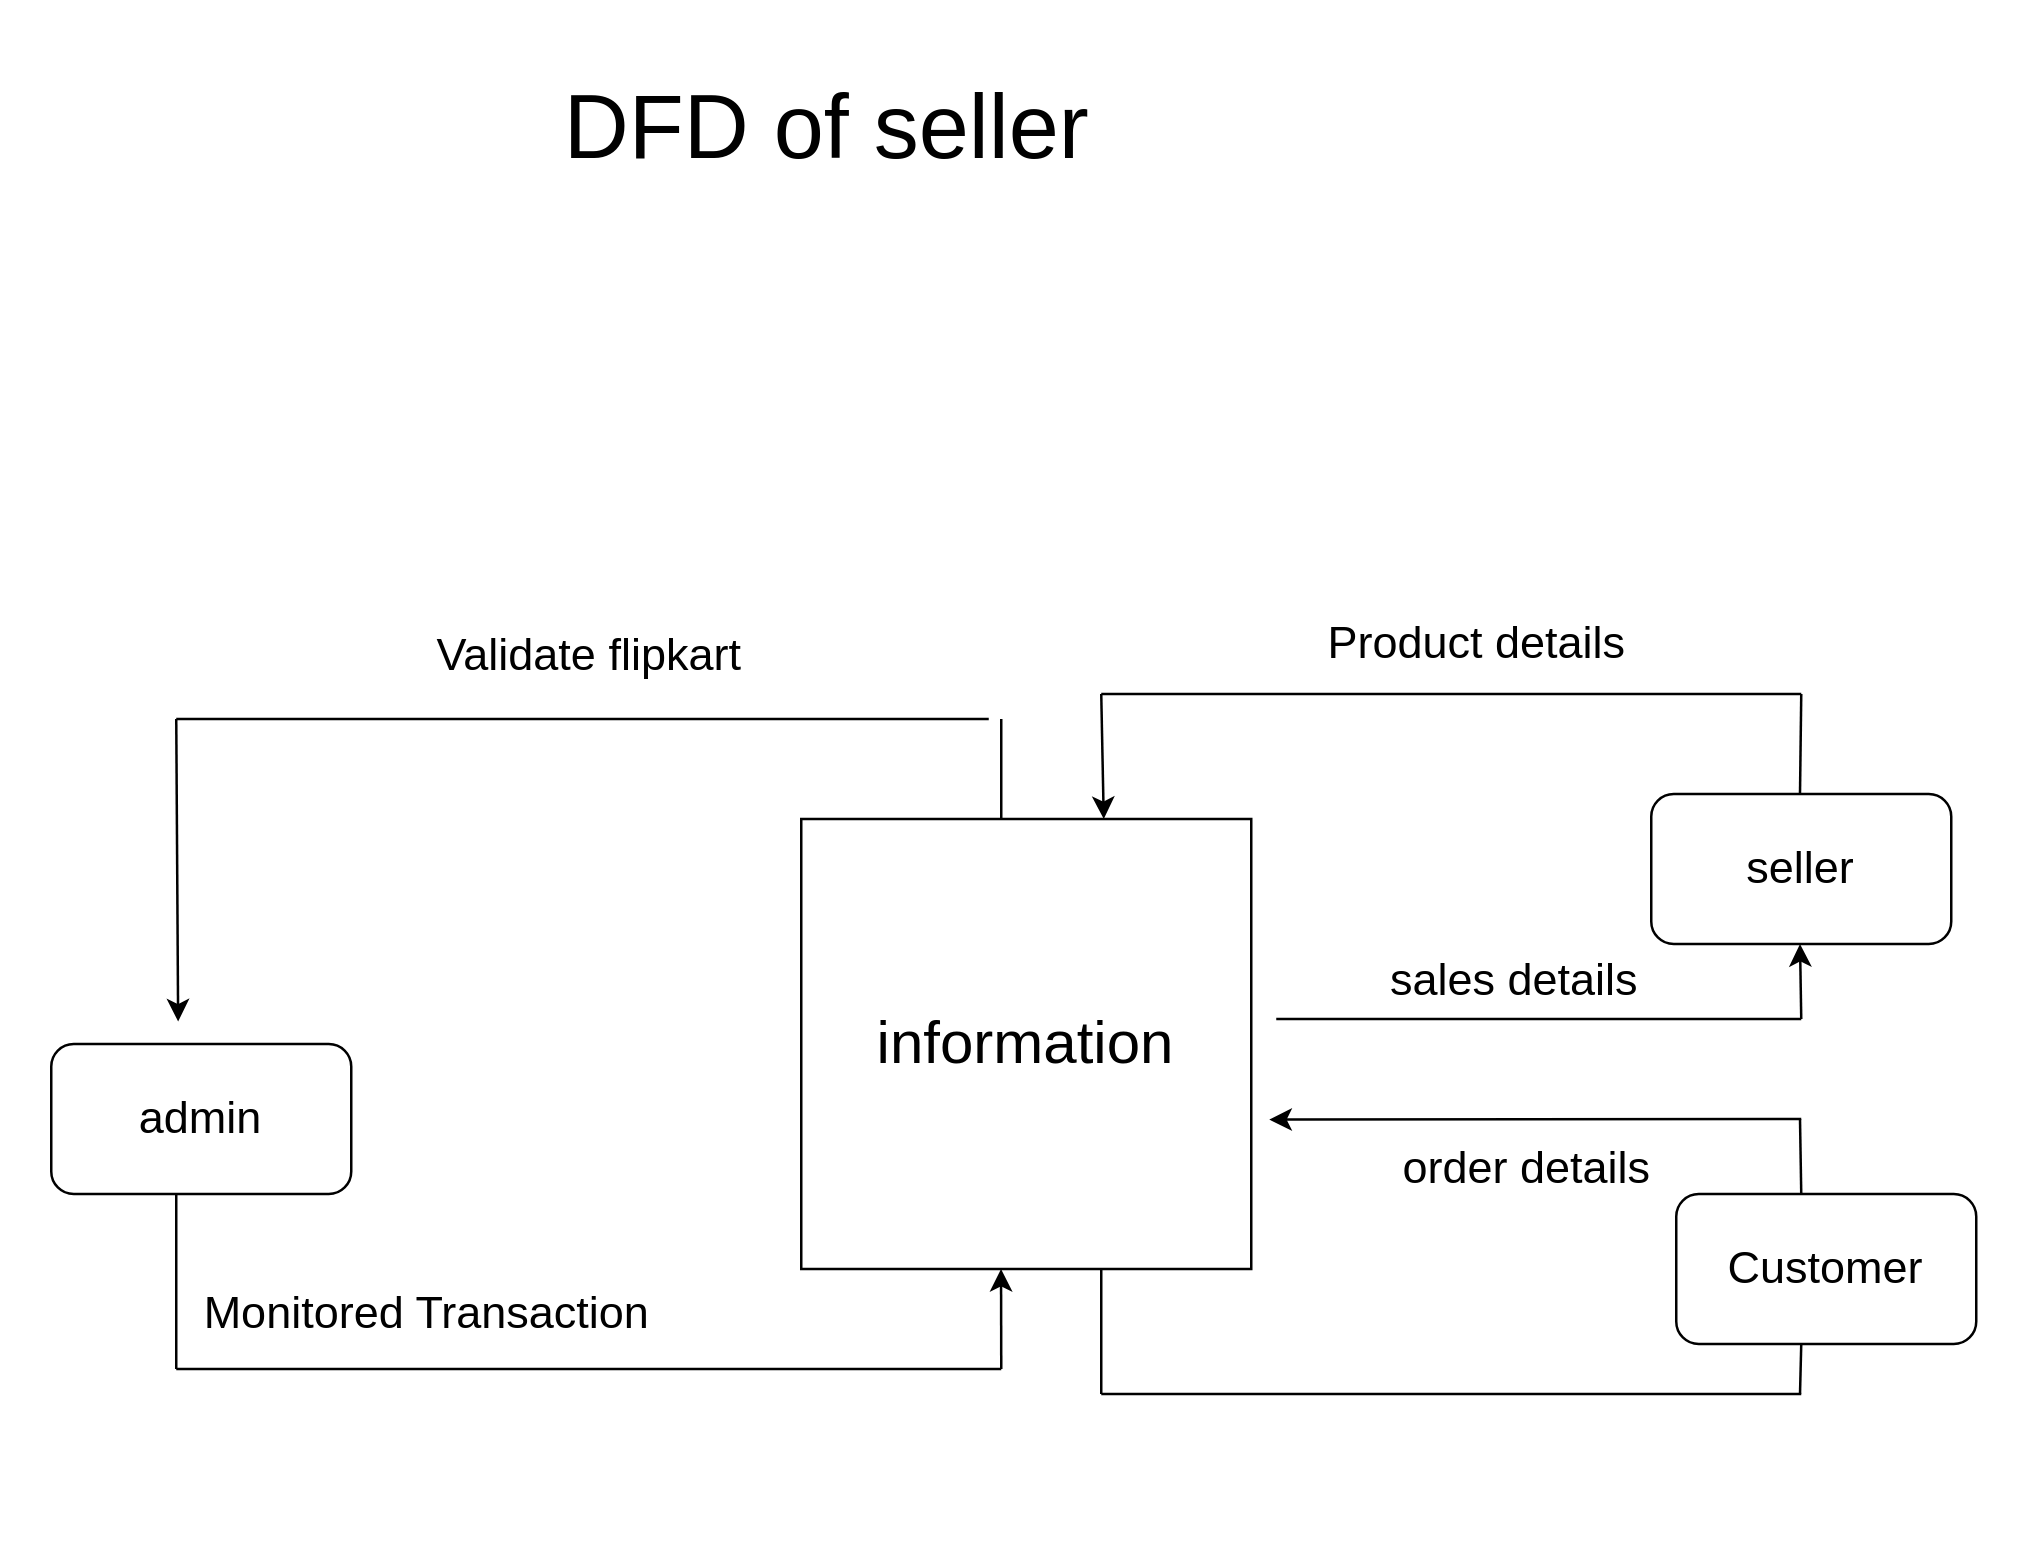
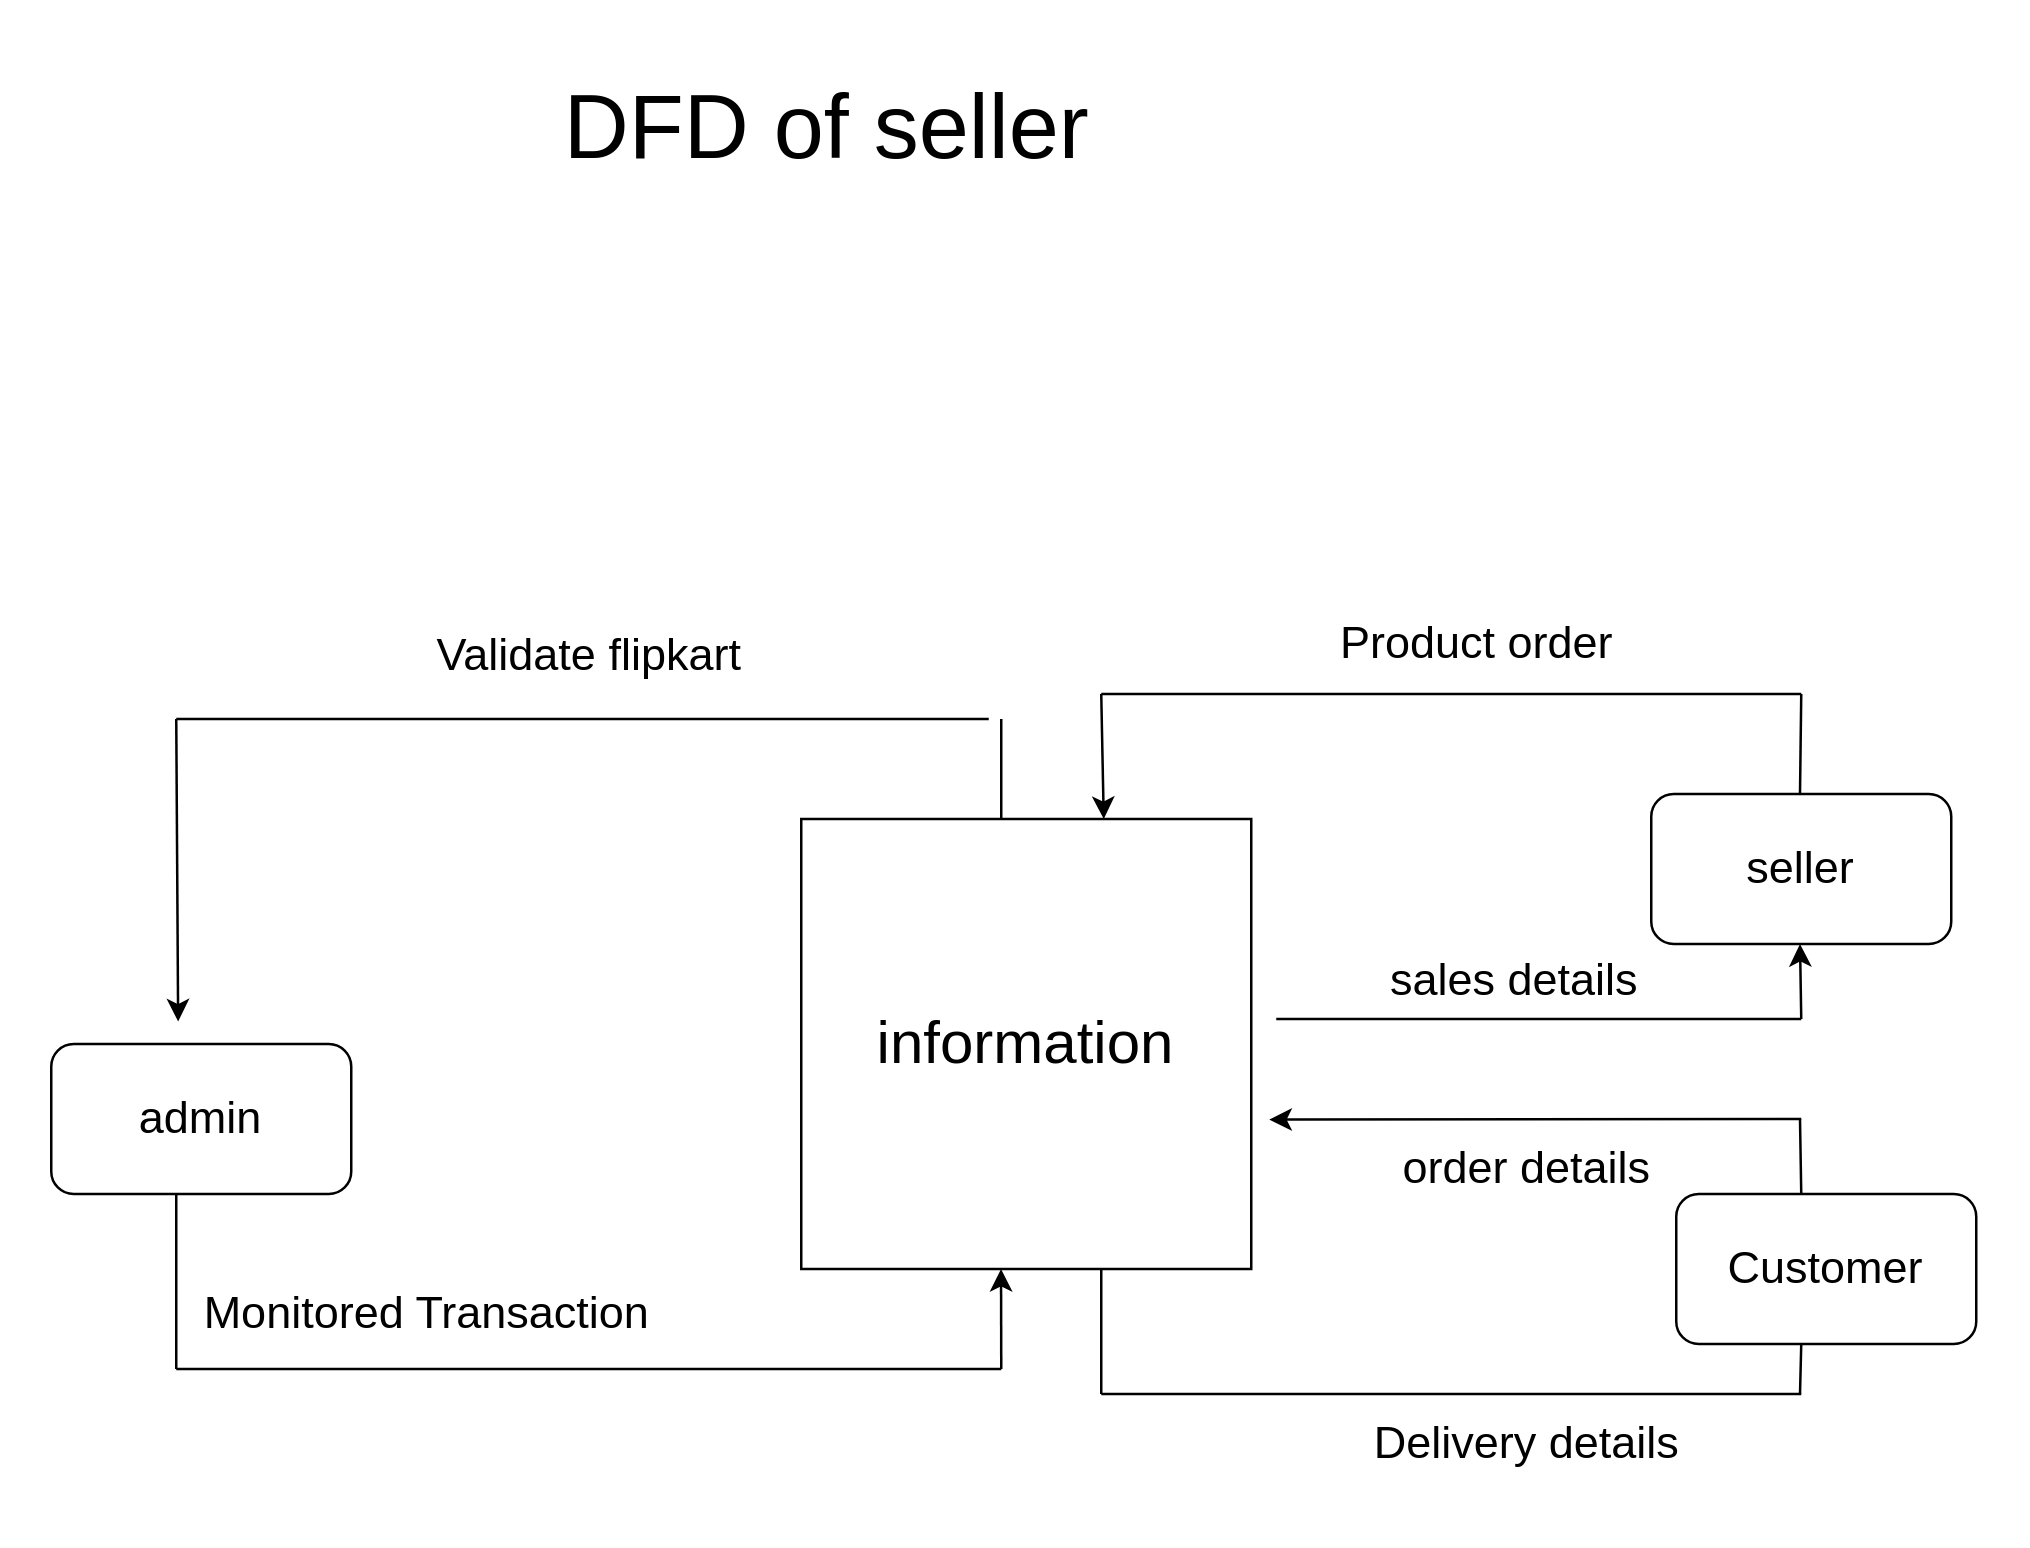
- <mxCell id="24" value="&lt;font style=&quot;font-size: 18px;&quot;&gt;Product details&lt;/font&gt;" style="text;html=1;align=center;verticalAlign=middle;resizable=0;points=[];autosize=1;strokeColor=none;fillColor=none;" vertex="1" parent="1"><mxGeometry x="520" y="237" width="140" height="40" as="geometry" /></mxCell>
+ <mxCell id="24" value="&lt;font style=&quot;font-size: 18px;&quot;&gt;Product order&lt;/font&gt;" style="text;html=1;align=center;verticalAlign=middle;resizable=0;points=[];autosize=1;strokeColor=none;fillColor=none;" vertex="1" parent="1"><mxGeometry x="520" y="237" width="140" height="40" as="geometry" /></mxCell>
+ <mxCell id="27" value="&lt;font style=&quot;font-size: 18px;&quot;&gt;Delivery details&lt;/font&gt;" style="text;html=1;align=center;verticalAlign=middle;resizable=0;points=[];autosize=1;strokeColor=none;fillColor=none;" vertex="1" parent="1"><mxGeometry x="535" y="557" width="150" height="40" as="geometry" /></mxCell>
